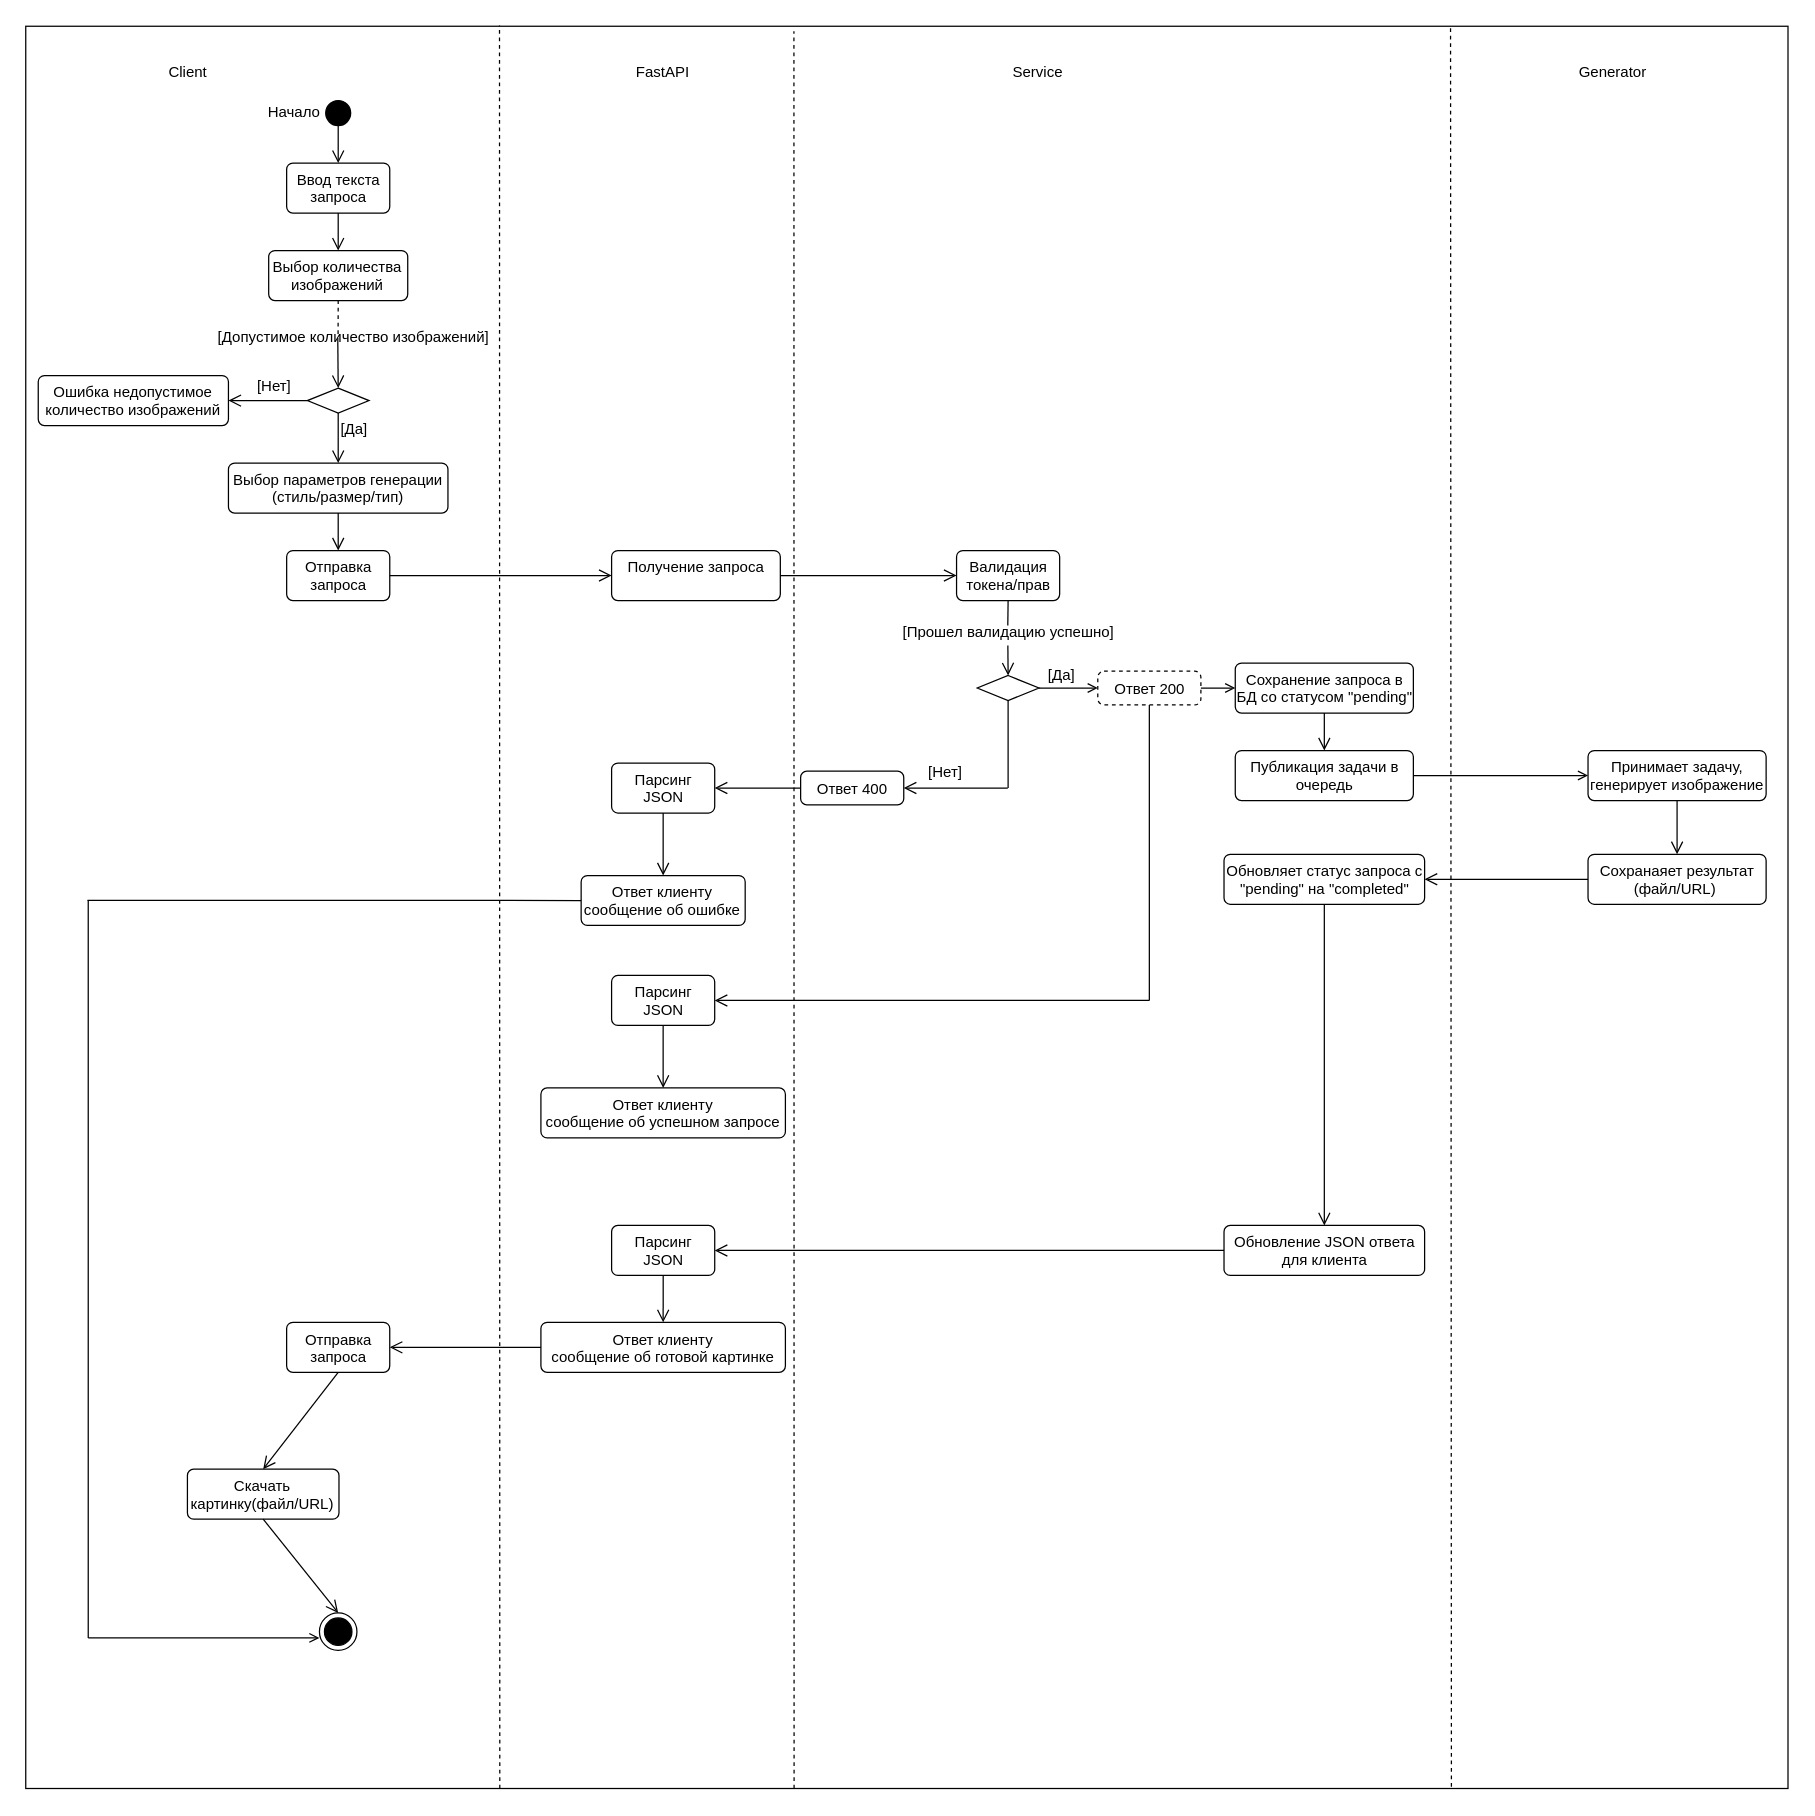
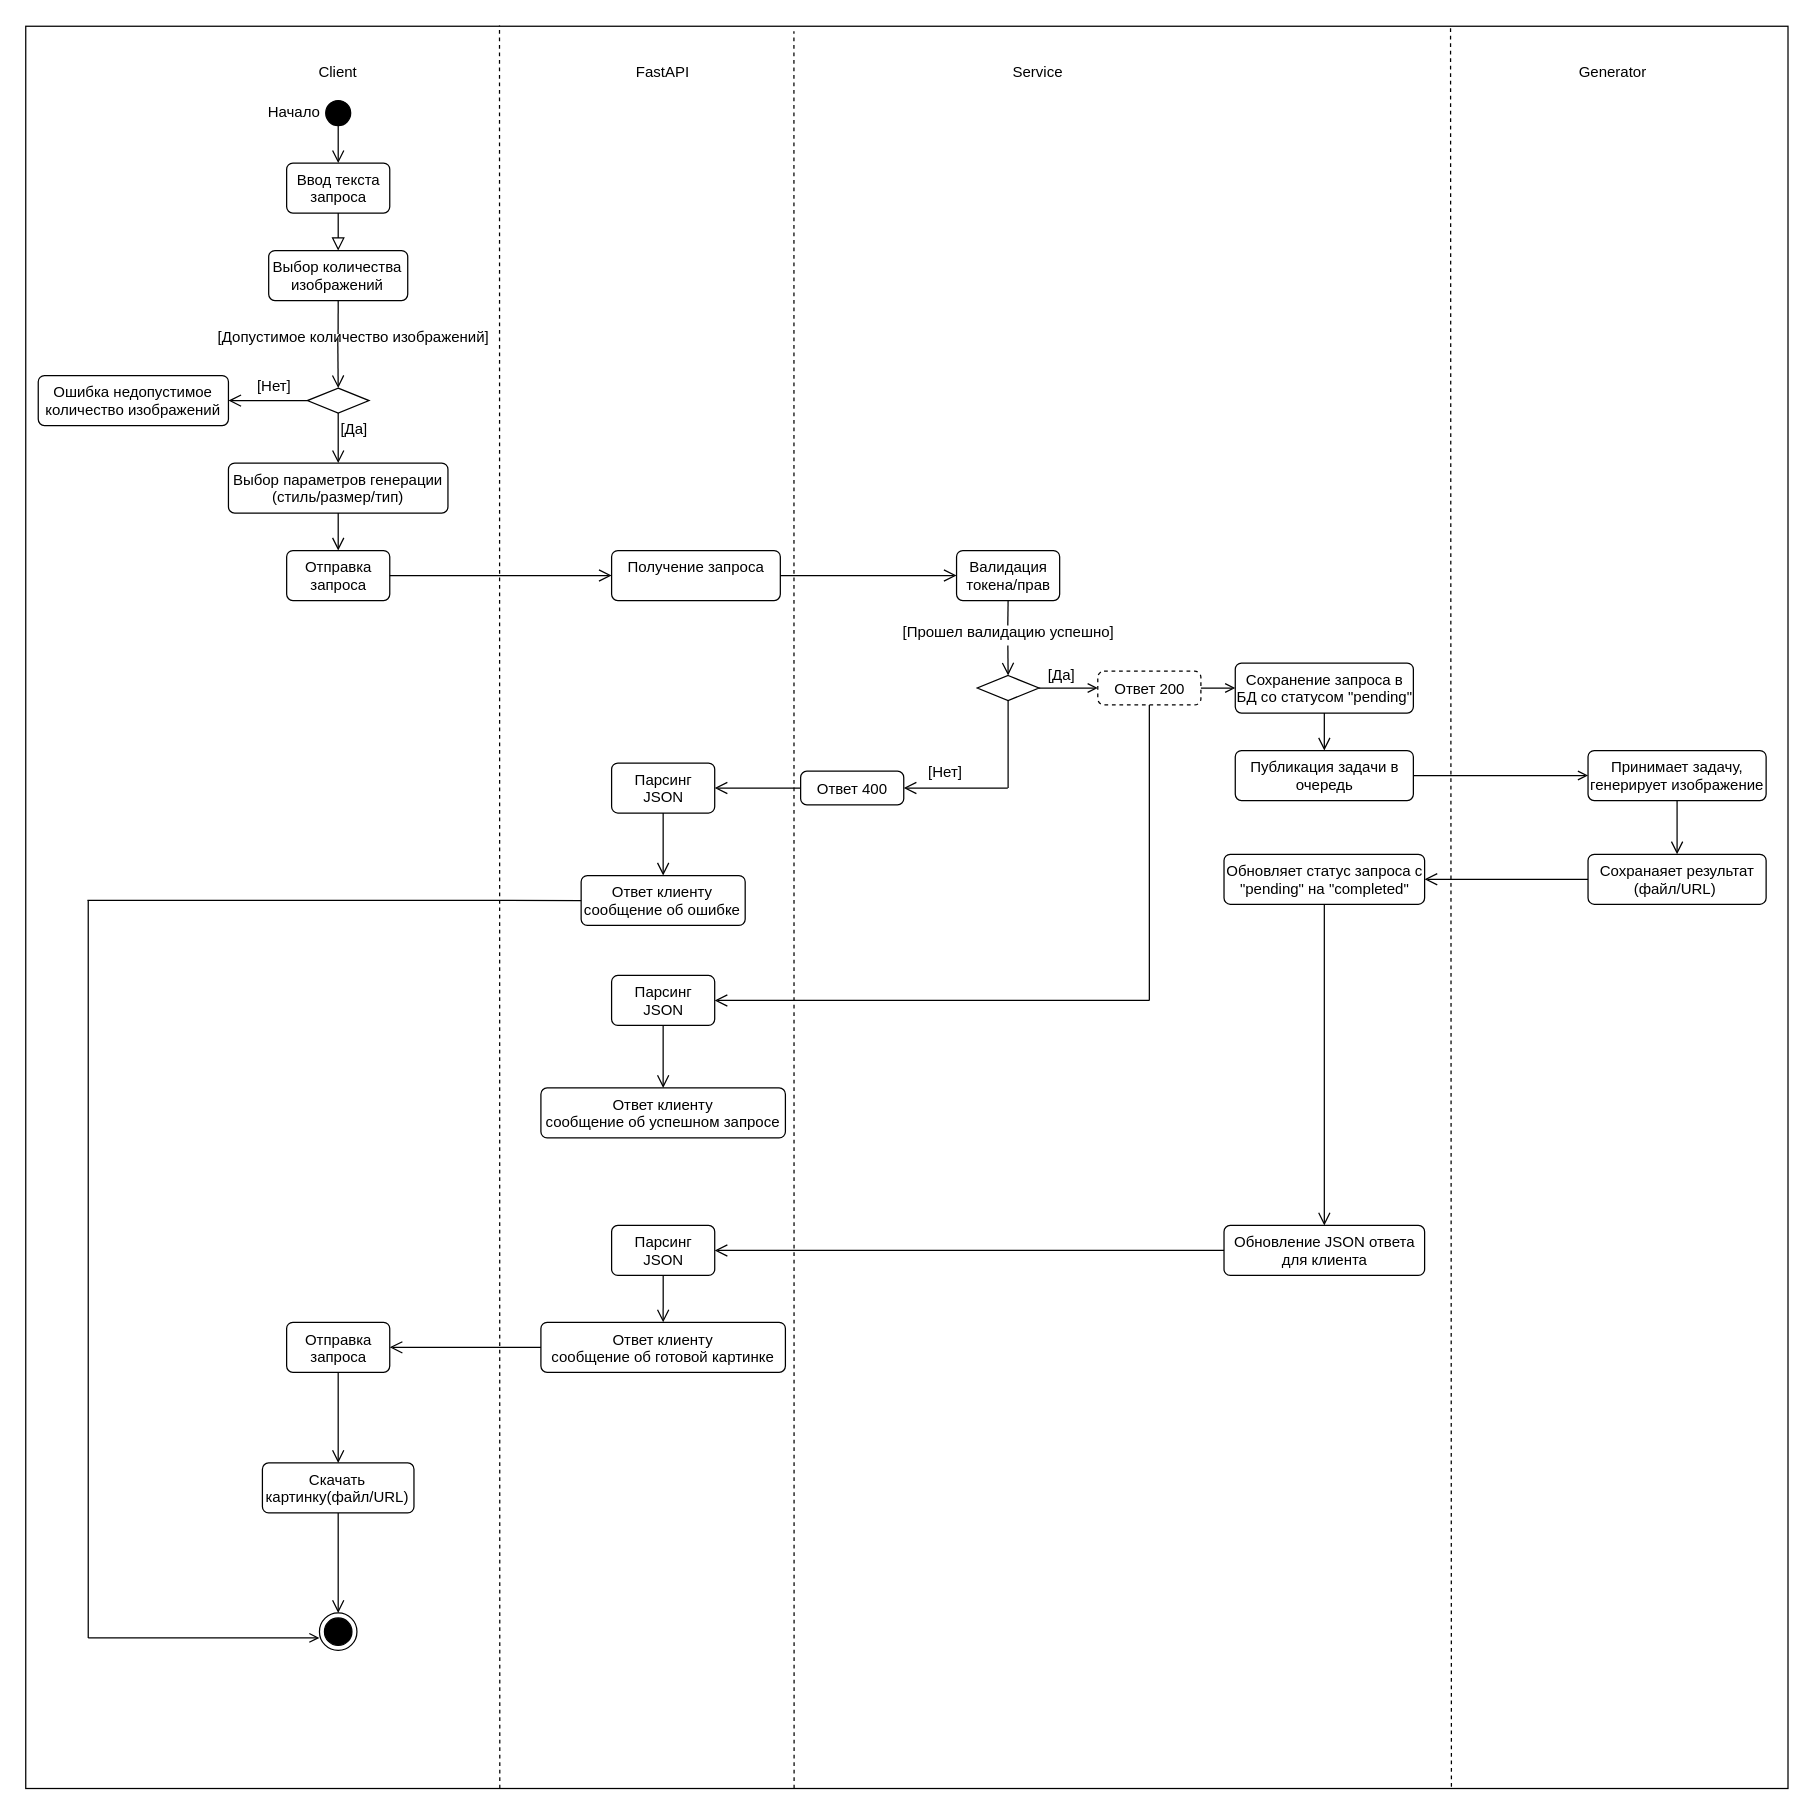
- <mxCell id="2" value="Client" style="text;html=1;align=center;verticalAlign=middle;whiteSpace=wrap;rounded=0;" vertex="1" parent="1"><mxGeometry x="120" y="42.5" width="60" height="30" as="geometry" /></mxCell>
+ <mxCell id="2" value="Client" style="text;html=1;align=center;verticalAlign=middle;whiteSpace=wrap;rounded=0;" vertex="1" parent="1"><mxGeometry x="240" y="42.5" width="60" height="30" as="geometry" /></mxCell>
- <mxCell id="7" value="" style="endArrow=open;startArrow=none;endFill=0;startFill=0;endSize=8;html=1;verticalAlign=bottom;labelBackgroundColor=none;strokeWidth=1;exitX=0.5;exitY=1;exitDx=0;exitDy=0;entryX=0.5;entryY=0;entryDx=0;entryDy=0;" edge="1" parent="1" source="6" target="8"><mxGeometry width="160" relative="1" as="geometry"><mxPoint x="270" y="179" as="sourcePoint" /><mxPoint x="270" y="209" as="targetPoint" /></mxGeometry></mxCell>
+ <mxCell id="7" value="" style="endArrow=block;startArrow=none;endFill=0;startFill=0;endSize=8;html=1;verticalAlign=bottom;labelBackgroundColor=none;strokeWidth=1;exitX=0.5;exitY=1;exitDx=0;exitDy=0;entryX=0.5;entryY=0;entryDx=0;entryDy=0;" edge="1" parent="1" source="6" target="8"><mxGeometry width="160" relative="1" as="geometry"><mxPoint x="270" y="179" as="sourcePoint" /><mxPoint x="270" y="209" as="targetPoint" /></mxGeometry></mxCell>
- <mxCell id="12" value="" style="endArrow=none;html=1;entryX=0.5;entryY=1;entryDx=0;entryDy=0;exitX=0.444;exitY=0.333;exitDx=0;exitDy=0;exitPerimeter=0;dashed=1;" edge="1" parent="1" source="9" target="8"><mxGeometry width="50" height="50" relative="1" as="geometry"><mxPoint x="220" y="300" as="sourcePoint" /><mxPoint x="270" y="250" as="targetPoint" /></mxGeometry></mxCell>
+ <mxCell id="12" value="" style="endArrow=none;html=1;entryX=0.5;entryY=1;entryDx=0;entryDy=0;exitX=0.444;exitY=0.333;exitDx=0;exitDy=0;exitPerimeter=0;" edge="1" parent="1" source="9" target="8"><mxGeometry width="50" height="50" relative="1" as="geometry"><mxPoint x="220" y="300" as="sourcePoint" /><mxPoint x="270" y="250" as="targetPoint" /></mxGeometry></mxCell>
- <mxCell id="68" value="Скачать картинку(файл/URL)" style="html=1;align=center;verticalAlign=top;rounded=1;absoluteArcSize=1;arcSize=10;dashed=0;whiteSpace=wrap;fillColor=none;" vertex="1" parent="1"><mxGeometry x="149.36" y="1175" width="121.26" height="40" as="geometry" /></mxCell>
+ <mxCell id="68" value="Скачать картинку(файл/URL)" style="html=1;align=center;verticalAlign=top;rounded=1;absoluteArcSize=1;arcSize=10;dashed=0;whiteSpace=wrap;fillColor=none;" vertex="1" parent="1"><mxGeometry x="209.36" y="1170" width="121.26" height="40" as="geometry" /></mxCell>
